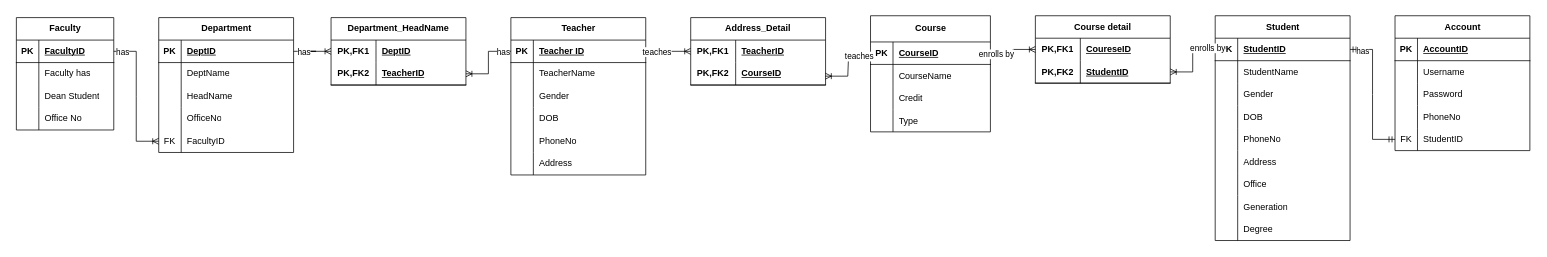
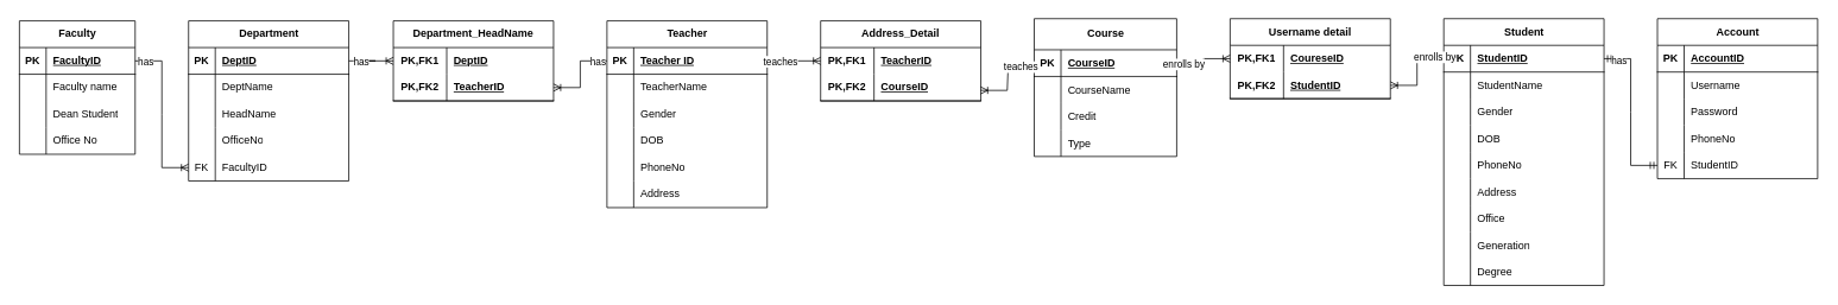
- <mxCell id="109" value="Course detail" style="shape=table;startSize=30;container=1;collapsible=1;childLayout=tableLayout;fixedRows=1;rowLines=0;fontStyle=1;align=center;resizeLast=1;html=1;whiteSpace=wrap;" parent="1" vertex="1"><mxGeometry x="1380" y="20.5" width="180" height="90" as="geometry" /></mxCell>
+ <mxCell id="109" value="Username detail" style="shape=table;startSize=30;container=1;collapsible=1;childLayout=tableLayout;fixedRows=1;rowLines=0;fontStyle=1;align=center;resizeLast=1;html=1;whiteSpace=wrap;" parent="1" vertex="1"><mxGeometry x="1380" y="20.5" width="180" height="90" as="geometry" /></mxCell>
- <mxCell id="8" value="Faculty has" style="shape=partialRectangle;connectable=0;fillColor=none;top=0;left=0;bottom=0;right=0;align=left;spacingLeft=6;overflow=hidden;whiteSpace=wrap;html=1;" parent="6" vertex="1"><mxGeometry x="30" width="100" height="30" as="geometry"><mxRectangle width="100" height="30" as="alternateBounds" /></mxGeometry></mxCell>
+ <mxCell id="8" value="Faculty name" style="shape=partialRectangle;connectable=0;fillColor=none;top=0;left=0;bottom=0;right=0;align=left;spacingLeft=6;overflow=hidden;whiteSpace=wrap;html=1;" parent="6" vertex="1"><mxGeometry x="30" width="100" height="30" as="geometry"><mxRectangle width="100" height="30" as="alternateBounds" /></mxGeometry></mxCell>
